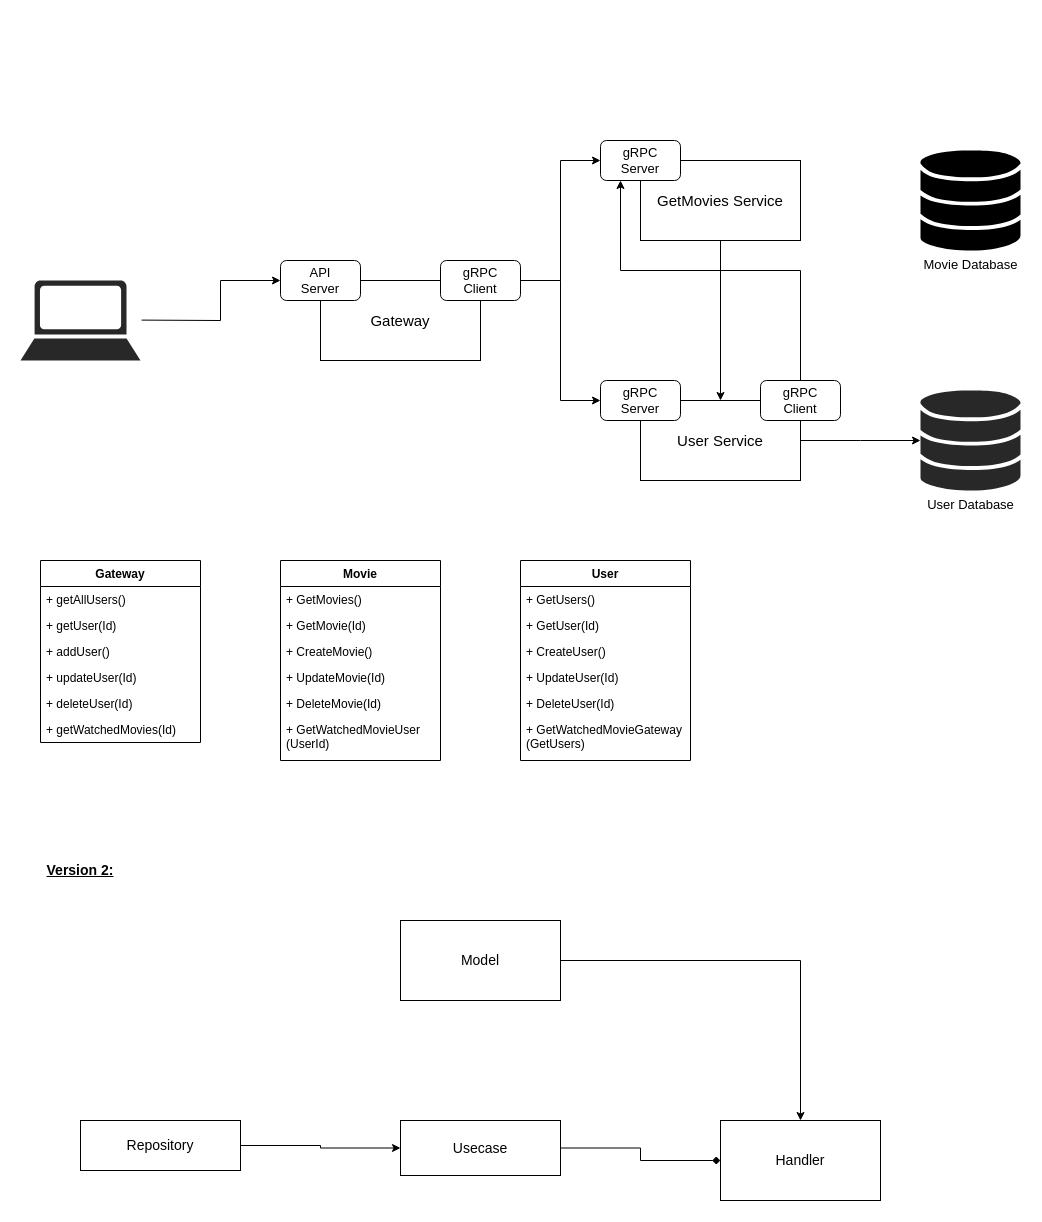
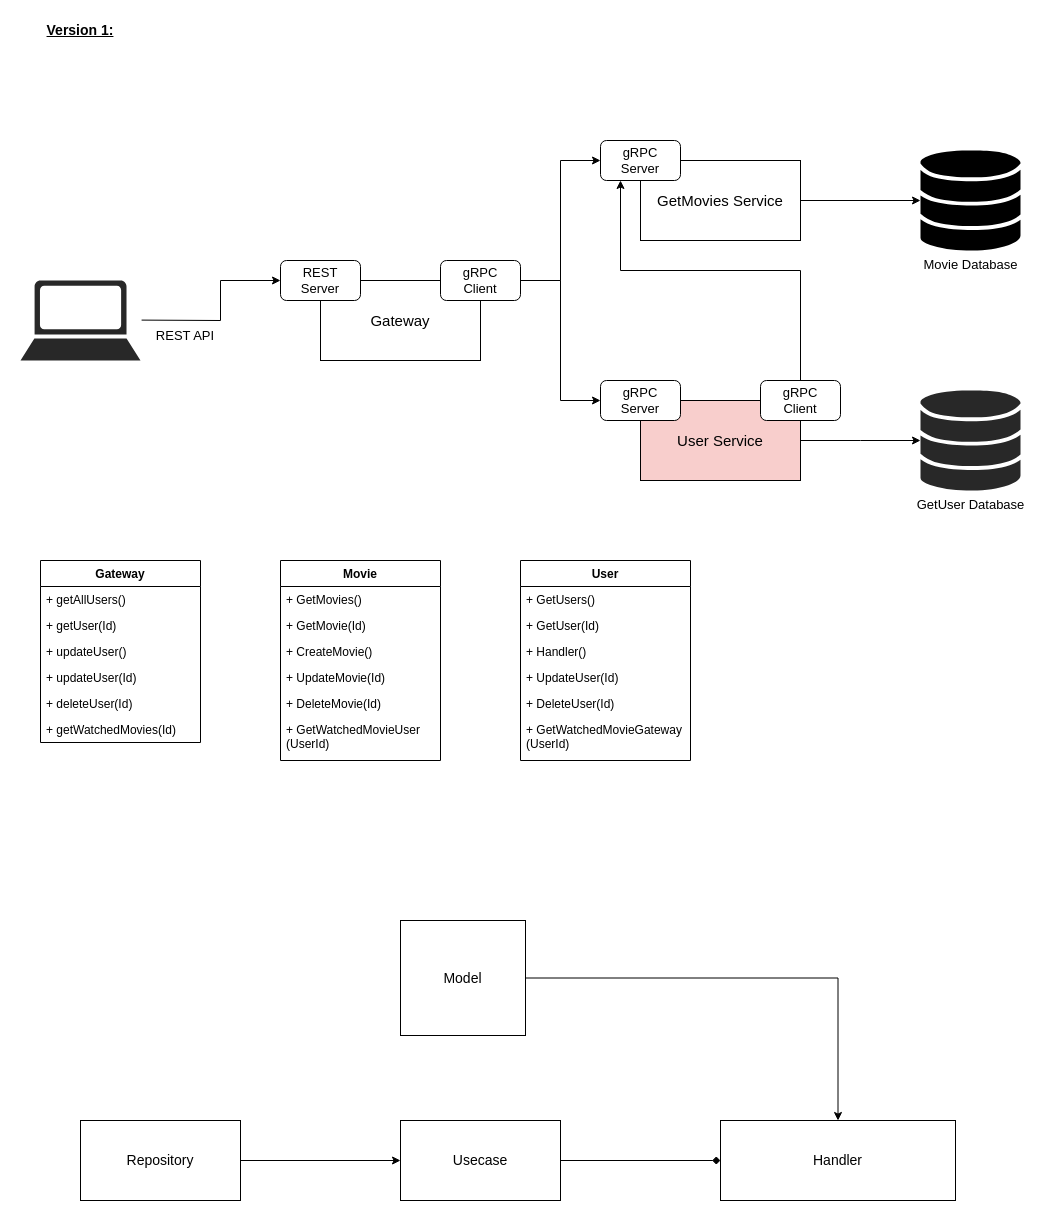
+ <mxCell id="41" value="Version 1:" style="text;html=1;strokeColor=none;fillColor=none;align=center;verticalAlign=middle;whiteSpace=wrap;rounded=0;fontStyle=5;fontSize=14;" parent="1" vertex="1"><mxGeometry x="40" y="20" width="80" height="20" as="geometry" /></mxCell>
- <mxCell id="10" value="API&lt;br&gt;Server" style="rounded=1;whiteSpace=wrap;html=1;fontSize=13;" parent="1" vertex="1"><mxGeometry x="280" y="260" width="80" height="40" as="geometry" /></mxCell>
+ <mxCell id="10" value="REST&lt;br&gt;Server" style="rounded=1;whiteSpace=wrap;html=1;fontSize=13;" parent="1" vertex="1"><mxGeometry x="280" y="260" width="80" height="40" as="geometry" /></mxCell>
- <mxCell id="3" style="edgeStyle=orthogonalEdgeStyle;rounded=0;orthogonalLoop=1;jettySize=auto;html=1;fontSize=13;" parent="1" source="4" target="2" edge="1"><mxGeometry relative="1" as="geometry"><mxPoint x="890" y="200" as="targetPoint" /></mxGeometry></mxCell>
+ <mxCell id="3" style="edgeStyle=orthogonalEdgeStyle;rounded=0;orthogonalLoop=1;jettySize=auto;html=1;fontSize=13;" parent="1" source="4" target="16" edge="1"><mxGeometry relative="1" as="geometry"><mxPoint x="890" y="200" as="targetPoint" /></mxGeometry></mxCell>
+ <mxCell id="15" value="REST API" style="text;html=1;strokeColor=none;fillColor=none;align=center;verticalAlign=middle;whiteSpace=wrap;rounded=0;fontSize=13;" parent="1" vertex="1"><mxGeometry x="140" y="310" width="90" height="50" as="geometry" /></mxCell>
- <mxCell id="2" value="User Service" style="rounded=0;whiteSpace=wrap;html=1;fontSize=15;" parent="1" vertex="1"><mxGeometry x="640" y="400" width="160" height="80" as="geometry" /></mxCell>
+ <mxCell id="2" value="User Service" style="rounded=0;whiteSpace=wrap;html=1;fontSize=15;fillColor=#f8cecc;" parent="1" vertex="1"><mxGeometry x="640" y="400" width="160" height="80" as="geometry" /></mxCell>
- <mxCell id="18" value="User Database" style="verticalLabelPosition=bottom;sketch=0;html=1;fillColor=#282828;strokeColor=none;verticalAlign=top;pointerEvents=1;align=center;shape=mxgraph.cisco_safe.iot_things_icons.icon7;fontSize=13;" parent="1" vertex="1"><mxGeometry x="920" y="390" width="100" height="100" as="geometry" /></mxCell>
+ <mxCell id="18" value="GetUser Database" style="verticalLabelPosition=bottom;sketch=0;html=1;fillColor=#282828;strokeColor=none;verticalAlign=top;pointerEvents=1;align=center;shape=mxgraph.cisco_safe.iot_things_icons.icon7;fontSize=13;" parent="1" vertex="1"><mxGeometry x="920" y="390" width="100" height="100" as="geometry" /></mxCell>
- <mxCell id="30" value="+ addUser()" style="text;strokeColor=none;fillColor=none;align=left;verticalAlign=top;spacingLeft=4;spacingRight=4;overflow=hidden;rotatable=0;points=[[0,0.5],[1,0.5]];portConstraint=eastwest;" parent="27" vertex="1"><mxGeometry y="78" width="160" height="26" as="geometry" /></mxCell>
+ <mxCell id="30" value="+ updateUser()" style="text;strokeColor=none;fillColor=none;align=left;verticalAlign=top;spacingLeft=4;spacingRight=4;overflow=hidden;rotatable=0;points=[[0,0.5],[1,0.5]];portConstraint=eastwest;" parent="27" vertex="1"><mxGeometry y="78" width="160" height="26" as="geometry" /></mxCell>
- <mxCell id="37" value="+ CreateUser()" style="text;strokeColor=none;fillColor=none;align=left;verticalAlign=top;spacingLeft=4;spacingRight=4;overflow=hidden;rotatable=0;points=[[0,0.5],[1,0.5]];portConstraint=eastwest;" parent="34" vertex="1"><mxGeometry y="78" width="170" height="26" as="geometry" /></mxCell>
+ <mxCell id="37" value="+ Handler()" style="text;strokeColor=none;fillColor=none;align=left;verticalAlign=top;spacingLeft=4;spacingRight=4;overflow=hidden;rotatable=0;points=[[0,0.5],[1,0.5]];portConstraint=eastwest;" parent="34" vertex="1"><mxGeometry y="78" width="170" height="26" as="geometry" /></mxCell>
- <mxCell id="40" value="+ GetWatchedMovieGateway&#10;(GetUsers)" style="text;strokeColor=none;fillColor=none;align=left;verticalAlign=top;spacingLeft=4;spacingRight=4;overflow=hidden;rotatable=0;points=[[0,0.5],[1,0.5]];portConstraint=eastwest;" parent="34" vertex="1"><mxGeometry y="156" width="170" height="44" as="geometry" /></mxCell>
+ <mxCell id="40" value="+ GetWatchedMovieGateway&#10;(UserId)" style="text;strokeColor=none;fillColor=none;align=left;verticalAlign=top;spacingLeft=4;spacingRight=4;overflow=hidden;rotatable=0;points=[[0,0.5],[1,0.5]];portConstraint=eastwest;" parent="34" vertex="1"><mxGeometry y="156" width="170" height="44" as="geometry" /></mxCell>
- <mxCell id="42" value="Version 2:" style="text;html=1;strokeColor=none;fillColor=none;align=center;verticalAlign=middle;whiteSpace=wrap;rounded=0;fontSize=14;fontStyle=5" parent="1" vertex="1"><mxGeometry x="40" y="860" width="80" height="20" as="geometry" /></mxCell>
- <mxCell id="49" value="Model" style="rounded=0;whiteSpace=wrap;html=1;fontSize=14;" parent="1" vertex="1"><mxGeometry x="400" y="920" width="160" height="80" as="geometry" /></mxCell>
+ <mxCell id="49" value="Model" style="rounded=0;whiteSpace=wrap;html=1;fontSize=14;" parent="1" vertex="1"><mxGeometry x="400" y="920" width="125" height="115" as="geometry" /></mxCell>
- <mxCell id="45" value="Repository" style="rounded=0;whiteSpace=wrap;html=1;fontSize=14;" parent="1" vertex="1"><mxGeometry x="80" y="1120" width="160" height="50" as="geometry" /></mxCell>
+ <mxCell id="45" value="Repository" style="rounded=0;whiteSpace=wrap;html=1;fontSize=14;" parent="1" vertex="1"><mxGeometry x="80" y="1120" width="160" height="80" as="geometry" /></mxCell>
- <mxCell id="47" value="Usecase" style="rounded=0;whiteSpace=wrap;html=1;fontSize=14;" parent="1" vertex="1"><mxGeometry x="400" y="1120" width="160" height="55" as="geometry" /></mxCell>
+ <mxCell id="47" value="Usecase" style="rounded=0;whiteSpace=wrap;html=1;fontSize=14;" parent="1" vertex="1"><mxGeometry x="400" y="1120" width="160" height="80" as="geometry" /></mxCell>
- <mxCell id="43" value="Handler" style="rounded=0;whiteSpace=wrap;html=1;fontSize=14;" parent="1" vertex="1"><mxGeometry x="720" y="1120" width="160" height="80" as="geometry" /></mxCell>
+ <mxCell id="43" value="Handler" style="rounded=0;whiteSpace=wrap;html=1;fontSize=14;" parent="1" vertex="1"><mxGeometry x="720" y="1120" width="235" height="80" as="geometry" /></mxCell>
